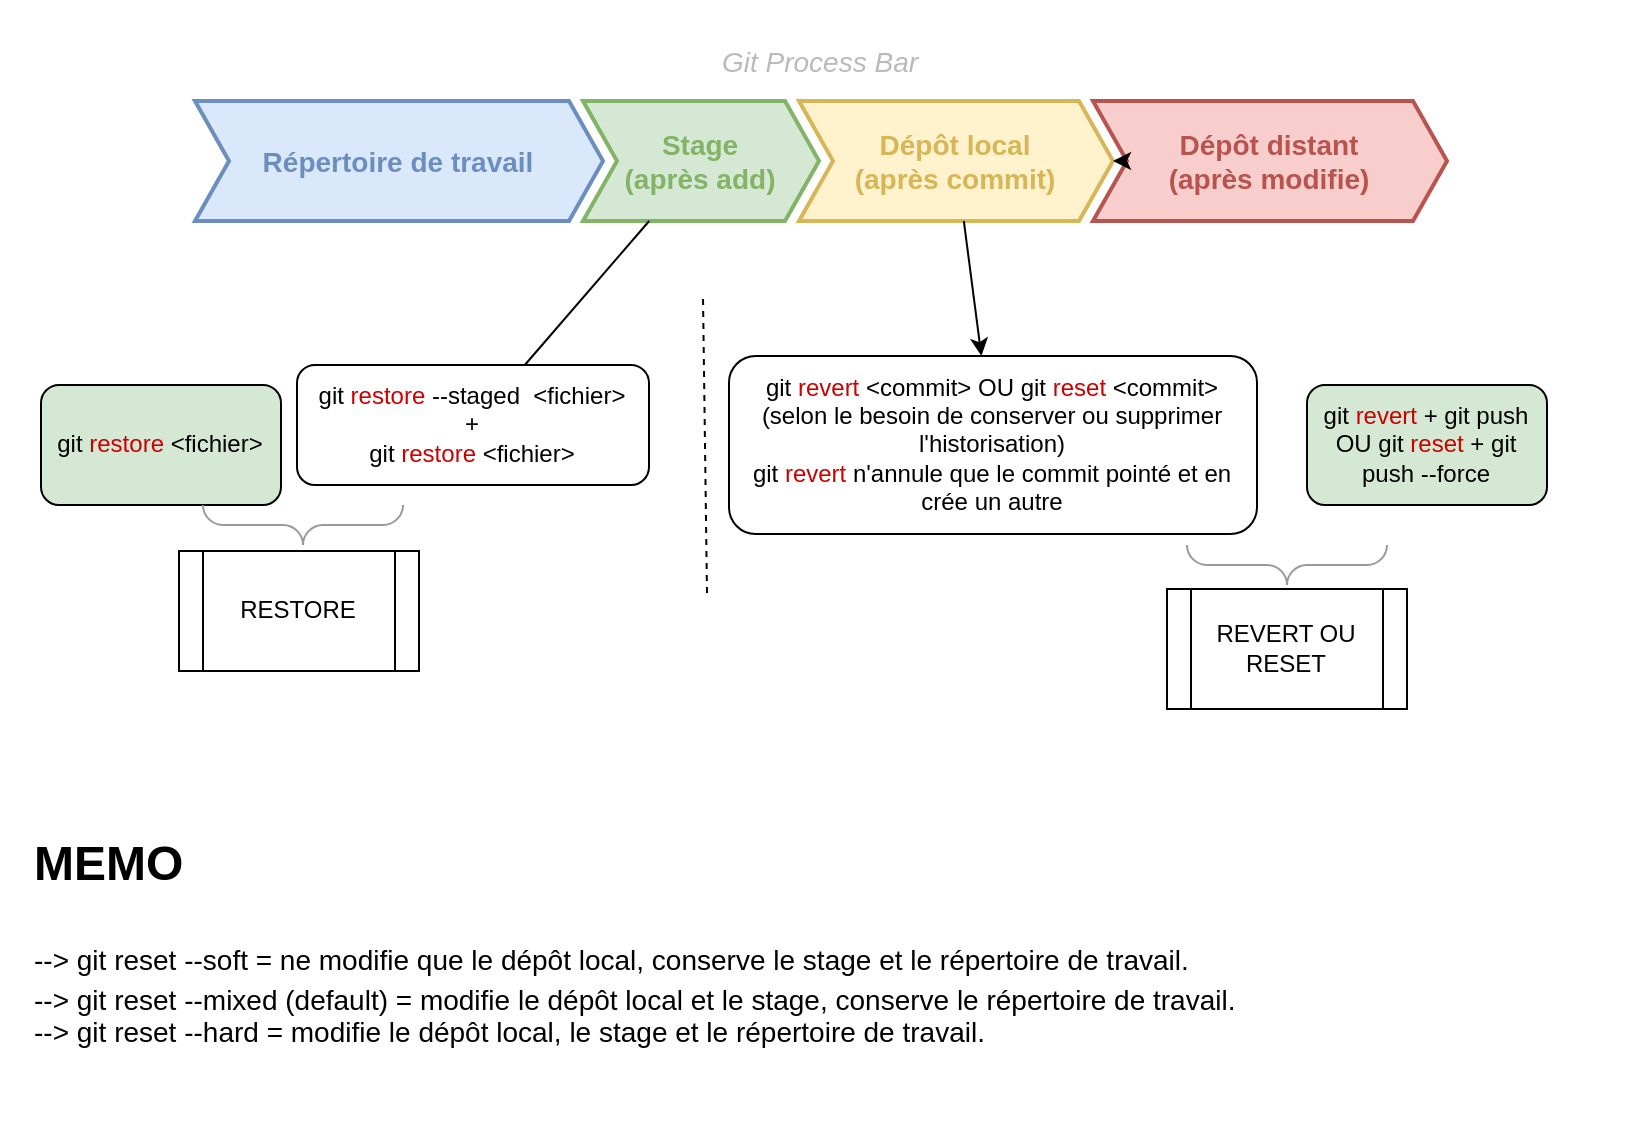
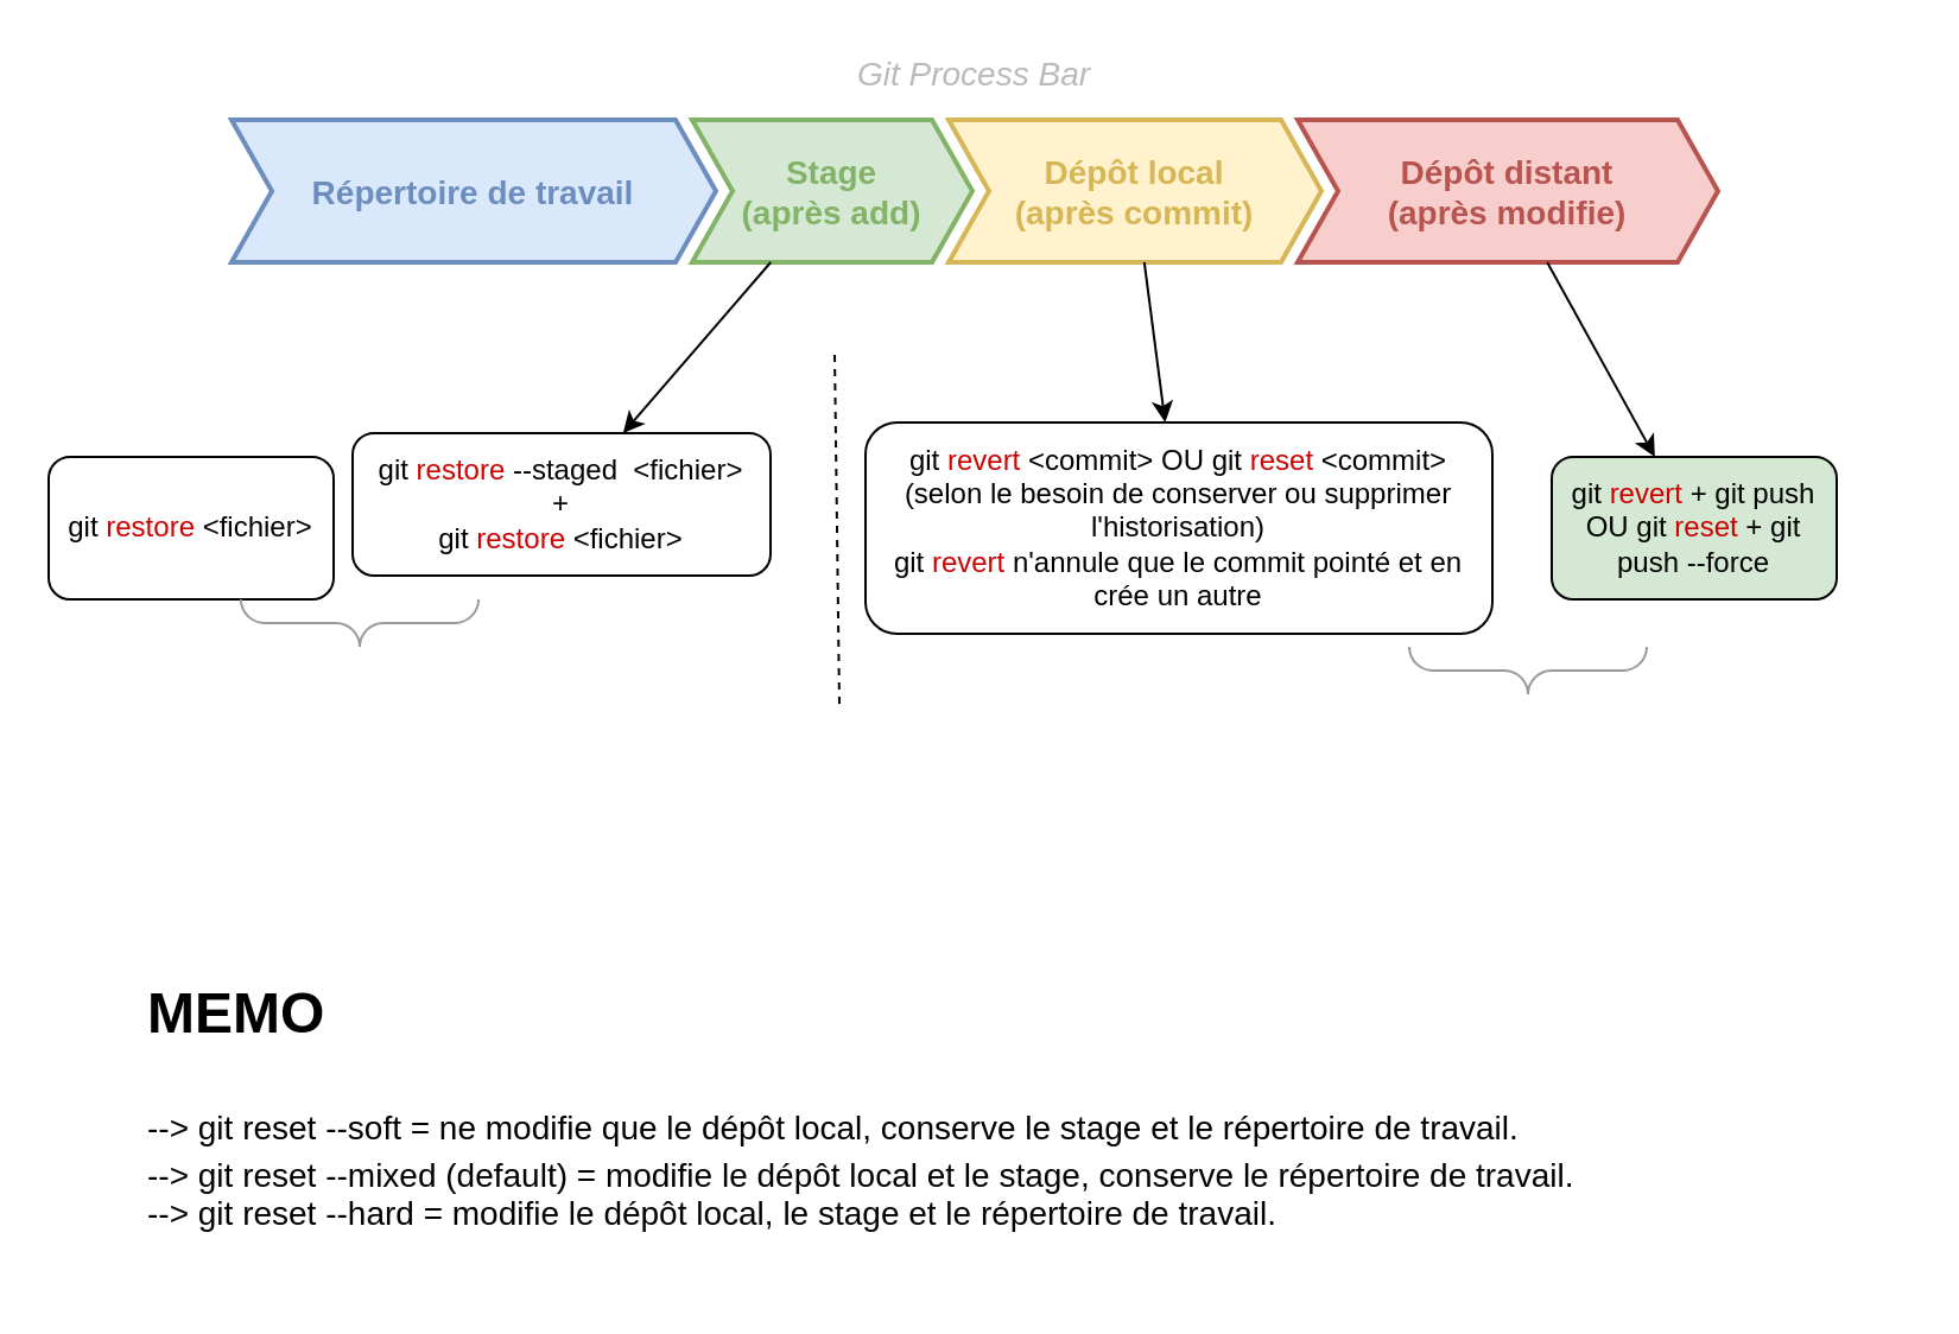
- <mxCell id="13" value="" style="endArrow=classic;html=1;rounded=0;" edge="1" parent="1" source="6" target="5"><mxGeometry width="50" height="50" relative="1" as="geometry"><mxPoint x="449" y="420" as="sourcePoint" /><mxPoint x="499" y="370" as="targetPoint" /></mxGeometry></mxCell>
+ <mxCell id="13" value="" style="endArrow=classic;html=1;rounded=0;" edge="1" parent="1" source="6" target="12"><mxGeometry width="50" height="50" relative="1" as="geometry"><mxPoint x="449" y="420" as="sourcePoint" /><mxPoint x="499" y="370" as="targetPoint" /></mxGeometry></mxCell>
- <mxCell id="8" value="" style="endArrow=none;html=1;rounded=0;" edge="1" parent="1" source="4" target="9"><mxGeometry width="50" height="50" relative="1" as="geometry"><mxPoint x="378" y="320" as="sourcePoint" /><mxPoint x="428" y="270" as="targetPoint" /></mxGeometry></mxCell>
+ <mxCell id="8" value="" style="endArrow=classic;html=1;rounded=0;" edge="1" parent="1" source="4" target="9"><mxGeometry width="50" height="50" relative="1" as="geometry"><mxPoint x="378" y="320" as="sourcePoint" /><mxPoint x="428" y="270" as="targetPoint" /></mxGeometry></mxCell>
- <mxCell id="7" value="git &lt;font color=&quot;#cc0000&quot;&gt;restore &lt;/font&gt;&amp;lt;fichier&amp;gt;" style="rounded=1;whiteSpace=wrap;html=1;fillColor=#d5e8d4;" vertex="1" parent="1"><mxGeometry x="20" y="192" width="120" height="60" as="geometry" /></mxCell>
+ <mxCell id="7" value="git &lt;font color=&quot;#cc0000&quot;&gt;restore &lt;/font&gt;&amp;lt;fichier&amp;gt;" style="rounded=1;whiteSpace=wrap;html=1;" vertex="1" parent="1"><mxGeometry x="20" y="192" width="120" height="60" as="geometry" /></mxCell>
- <mxCell id="16" value="RESTORE" style="shape=process;whiteSpace=wrap;html=1;backgroundOutline=1;" vertex="1" parent="1"><mxGeometry x="89" y="275" width="120" height="60" as="geometry" /></mxCell>
- <mxCell id="17" value="REVERT OU RESET" style="shape=process;whiteSpace=wrap;html=1;backgroundOutline=1;" vertex="1" parent="1"><mxGeometry x="583" y="294" width="120" height="60" as="geometry" /></mxCell>
- <mxCell id="19" value="&lt;h1 style=&quot;margin-top: 0px;&quot;&gt;&lt;span style=&quot;background-color: initial;&quot;&gt;MEMO&lt;/span&gt;&lt;/h1&gt;&lt;h1 style=&quot;margin-top: 0px;&quot;&gt;&lt;div style=&quot;&quot;&gt;&lt;span style=&quot;font-size: 14px; font-weight: 400; background-color: initial;&quot;&gt;--&amp;gt; git reset --soft = ne modifie que le dépôt local, conserve&amp;nbsp;&lt;/span&gt;&lt;span style=&quot;font-size: 14px; font-weight: 400; background-color: initial;&quot;&gt;le stage et le répertoire de travail.&lt;/span&gt;&lt;/div&gt;&lt;div style=&quot;font-weight: 400; font-size: 14px;&quot;&gt;--&amp;gt; git reset --mixed (default) = modifie le dépôt local et le stage, conserve le répertoire de travail.&lt;/div&gt;&lt;div style=&quot;font-weight: 400; font-size: 14px;&quot;&gt;&lt;span style=&quot;background-color: initial;&quot;&gt;--&amp;gt; git reset --hard =&amp;nbsp;&lt;/span&gt;&lt;span style=&quot;background-color: initial;&quot;&gt;modifie le dépôt local, le stage et le répertoire de travail.&lt;/span&gt;&lt;/div&gt;&lt;/h1&gt;" style="text;html=1;whiteSpace=wrap;overflow=hidden;rounded=0;" vertex="1" parent="1"><mxGeometry x="15" y="411" width="743" height="134" as="geometry" /></mxCell>
+ <mxCell id="19" value="&lt;h1 style=&quot;margin-top: 0px;&quot;&gt;&lt;span style=&quot;background-color: initial;&quot;&gt;MEMO&lt;/span&gt;&lt;/h1&gt;&lt;h1 style=&quot;margin-top: 0px;&quot;&gt;&lt;div style=&quot;&quot;&gt;&lt;span style=&quot;font-size: 14px; font-weight: 400; background-color: initial;&quot;&gt;--&amp;gt; git reset --soft = ne modifie que le dépôt local, conserve&amp;nbsp;&lt;/span&gt;&lt;span style=&quot;font-size: 14px; font-weight: 400; background-color: initial;&quot;&gt;le stage et le répertoire de travail.&lt;/span&gt;&lt;/div&gt;&lt;div style=&quot;font-weight: 400; font-size: 14px;&quot;&gt;--&amp;gt; git reset --mixed (default) = modifie le dépôt local et le stage, conserve le répertoire de travail.&lt;/div&gt;&lt;div style=&quot;font-weight: 400; font-size: 14px;&quot;&gt;&lt;span style=&quot;background-color: initial;&quot;&gt;--&amp;gt; git reset --hard =&amp;nbsp;&lt;/span&gt;&lt;span style=&quot;background-color: initial;&quot;&gt;modifie le dépôt local, le stage et le répertoire de travail.&lt;/span&gt;&lt;/div&gt;&lt;/h1&gt;" style="text;html=1;whiteSpace=wrap;overflow=hidden;rounded=0;" vertex="1" parent="1"><mxGeometry x="60" y="406" width="743" height="134" as="geometry" /></mxCell>
